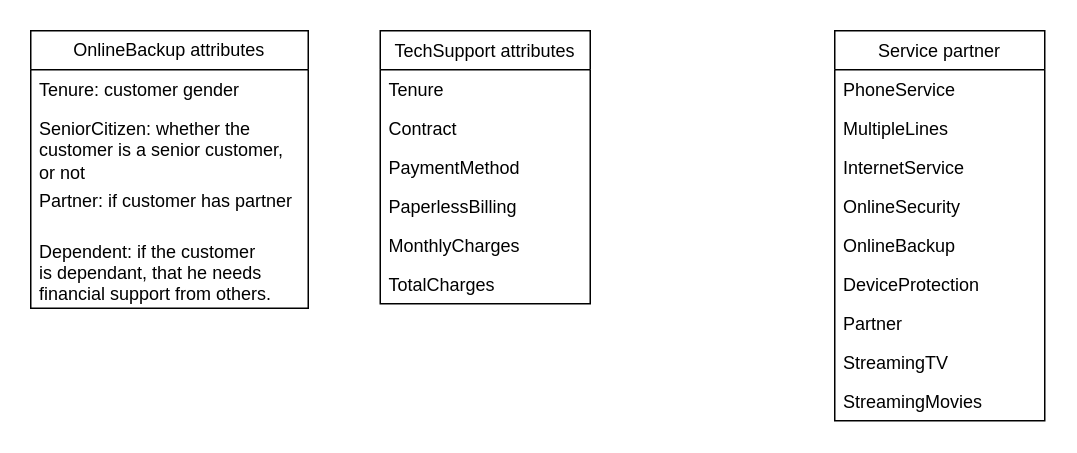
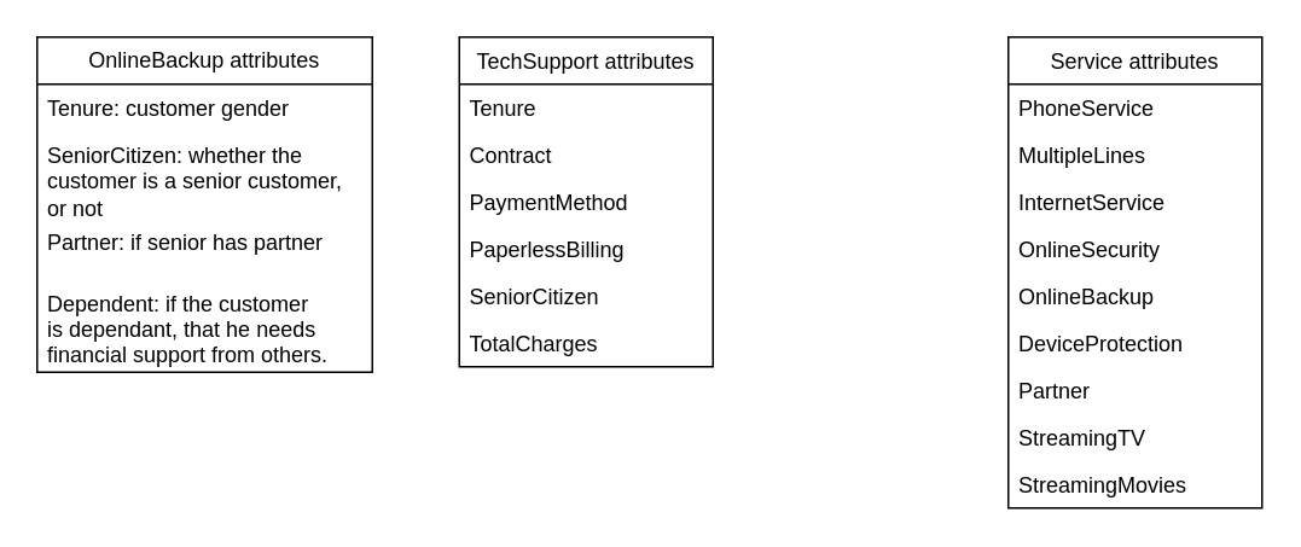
- <mxCell id="14" value="Service partner" style="swimlane;fontStyle=0;childLayout=stackLayout;horizontal=1;startSize=26;fillColor=none;horizontalStack=0;resizeParent=1;resizeParentMax=0;resizeLast=0;collapsible=1;marginBottom=0;" vertex="1" parent="1"><mxGeometry x="556" y="20" width="140" height="260" as="geometry" /></mxCell>
+ <mxCell id="14" value="Service attributes" style="swimlane;fontStyle=0;childLayout=stackLayout;horizontal=1;startSize=26;fillColor=none;horizontalStack=0;resizeParent=1;resizeParentMax=0;resizeLast=0;collapsible=1;marginBottom=0;" vertex="1" parent="1"><mxGeometry x="556" y="20" width="140" height="260" as="geometry" /></mxCell>
- <mxCell id="5" value="Partner: if customer has partner" style="text;strokeColor=none;fillColor=none;align=left;verticalAlign=top;spacingLeft=4;spacingRight=4;overflow=hidden;rotatable=0;points=[[0,0.5],[1,0.5]];portConstraint=eastwest;" vertex="1" parent="2"><mxGeometry y="100" width="185" height="34" as="geometry" /></mxCell>
+ <mxCell id="5" value="Partner: if senior has partner" style="text;strokeColor=none;fillColor=none;align=left;verticalAlign=top;spacingLeft=4;spacingRight=4;overflow=hidden;rotatable=0;points=[[0,0.5],[1,0.5]];portConstraint=eastwest;" vertex="1" parent="2"><mxGeometry y="100" width="185" height="34" as="geometry" /></mxCell>
- <mxCell id="12" value="MonthlyCharges" style="text;strokeColor=none;fillColor=none;align=left;verticalAlign=top;spacingLeft=4;spacingRight=4;overflow=hidden;rotatable=0;points=[[0,0.5],[1,0.5]];portConstraint=eastwest;" vertex="1" parent="7"><mxGeometry y="130" width="140" height="26" as="geometry" /></mxCell>
+ <mxCell id="12" value="SeniorCitizen" style="text;strokeColor=none;fillColor=none;align=left;verticalAlign=top;spacingLeft=4;spacingRight=4;overflow=hidden;rotatable=0;points=[[0,0.5],[1,0.5]];portConstraint=eastwest;" vertex="1" parent="7"><mxGeometry y="130" width="140" height="26" as="geometry" /></mxCell>
